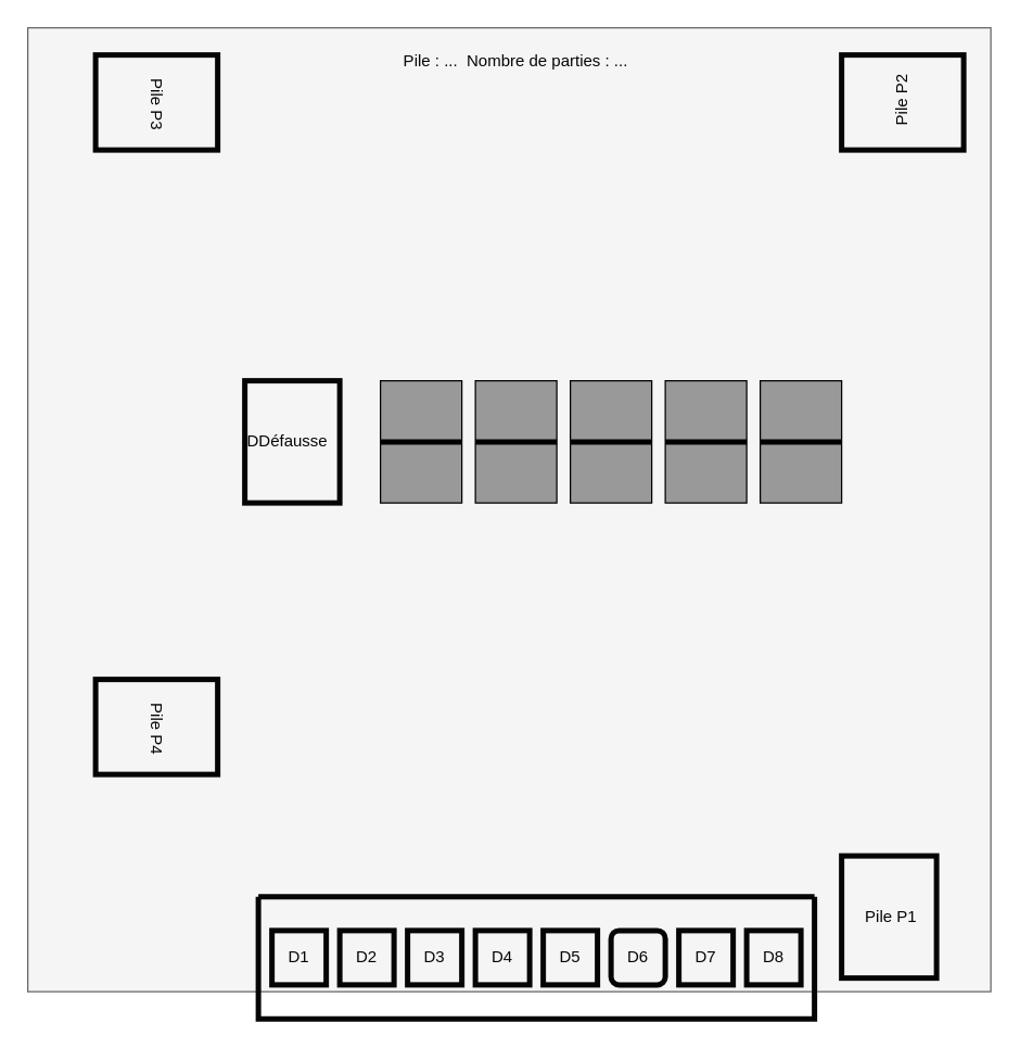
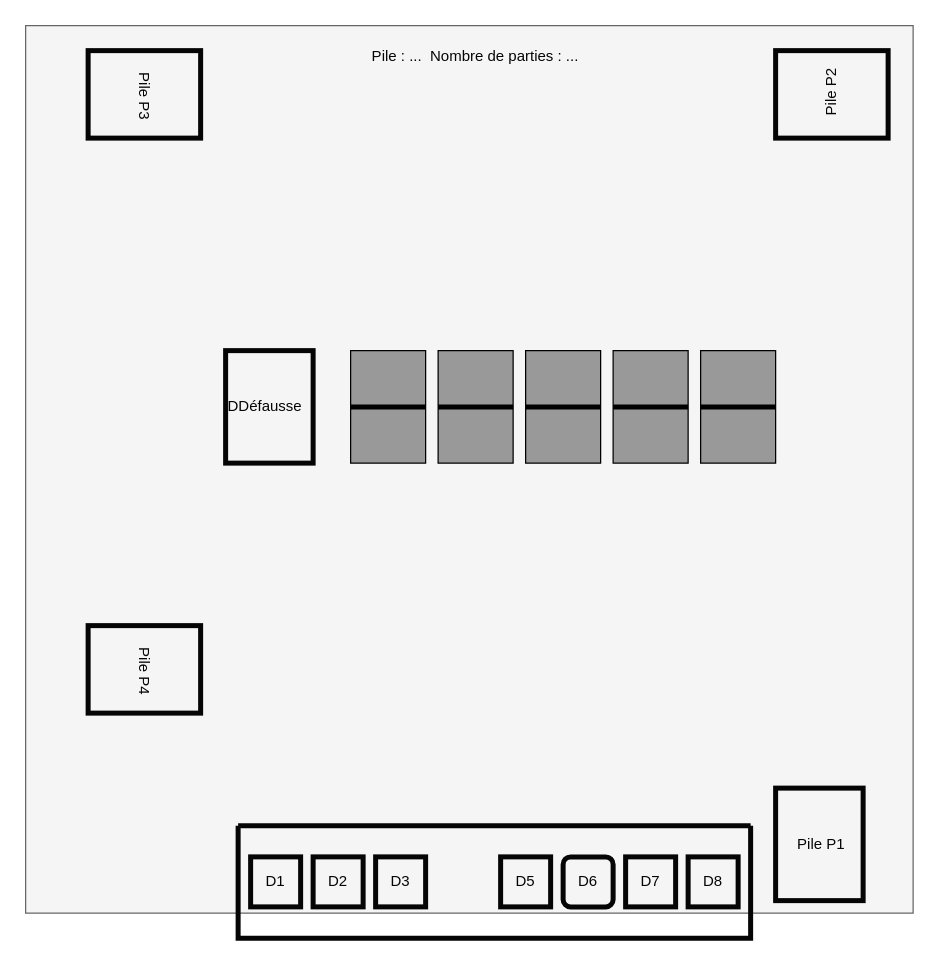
- <mxCell id="9" value="D4" style="whiteSpace=wrap;html=1;aspect=fixed;strokeColor=#050505;strokeWidth=4;fontColor=#050505;fillColor=none;" parent="4" vertex="1"><mxGeometry x="150" width="40" height="40" as="geometry" /></mxCell>
